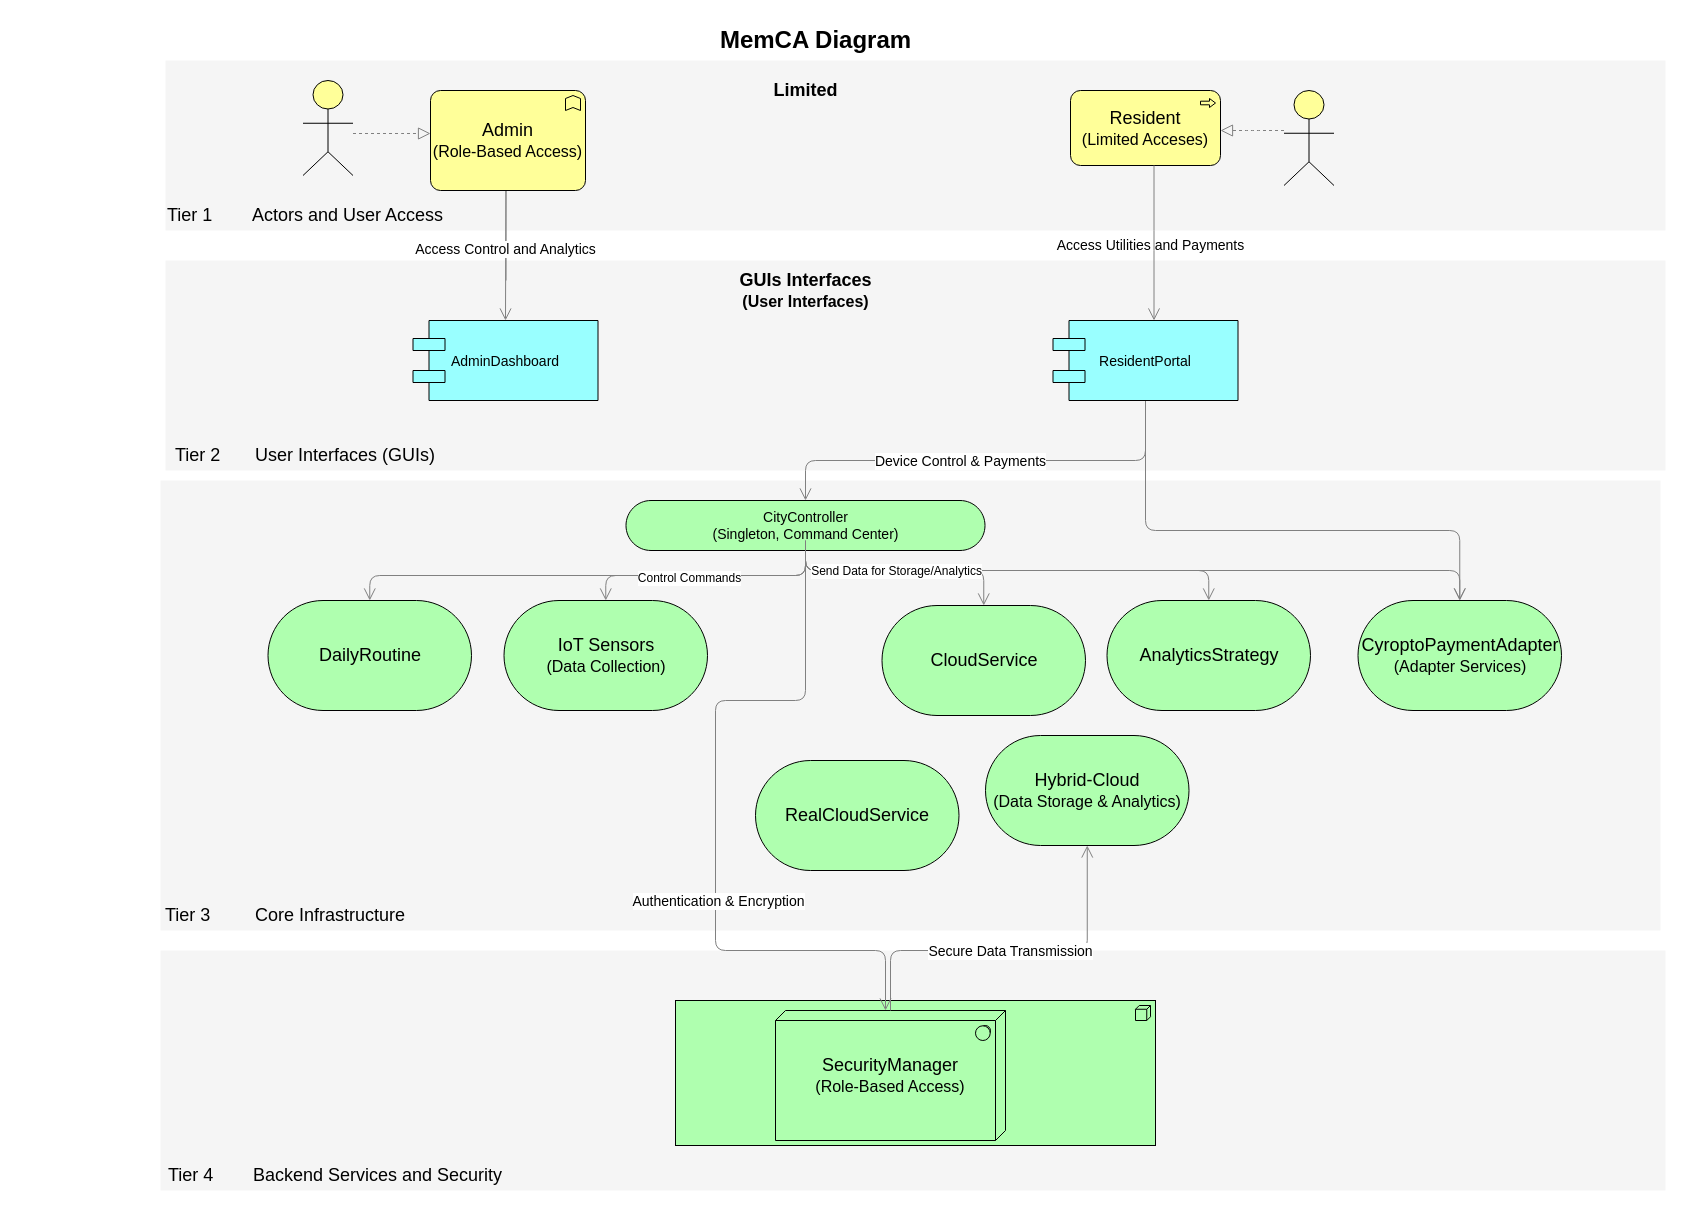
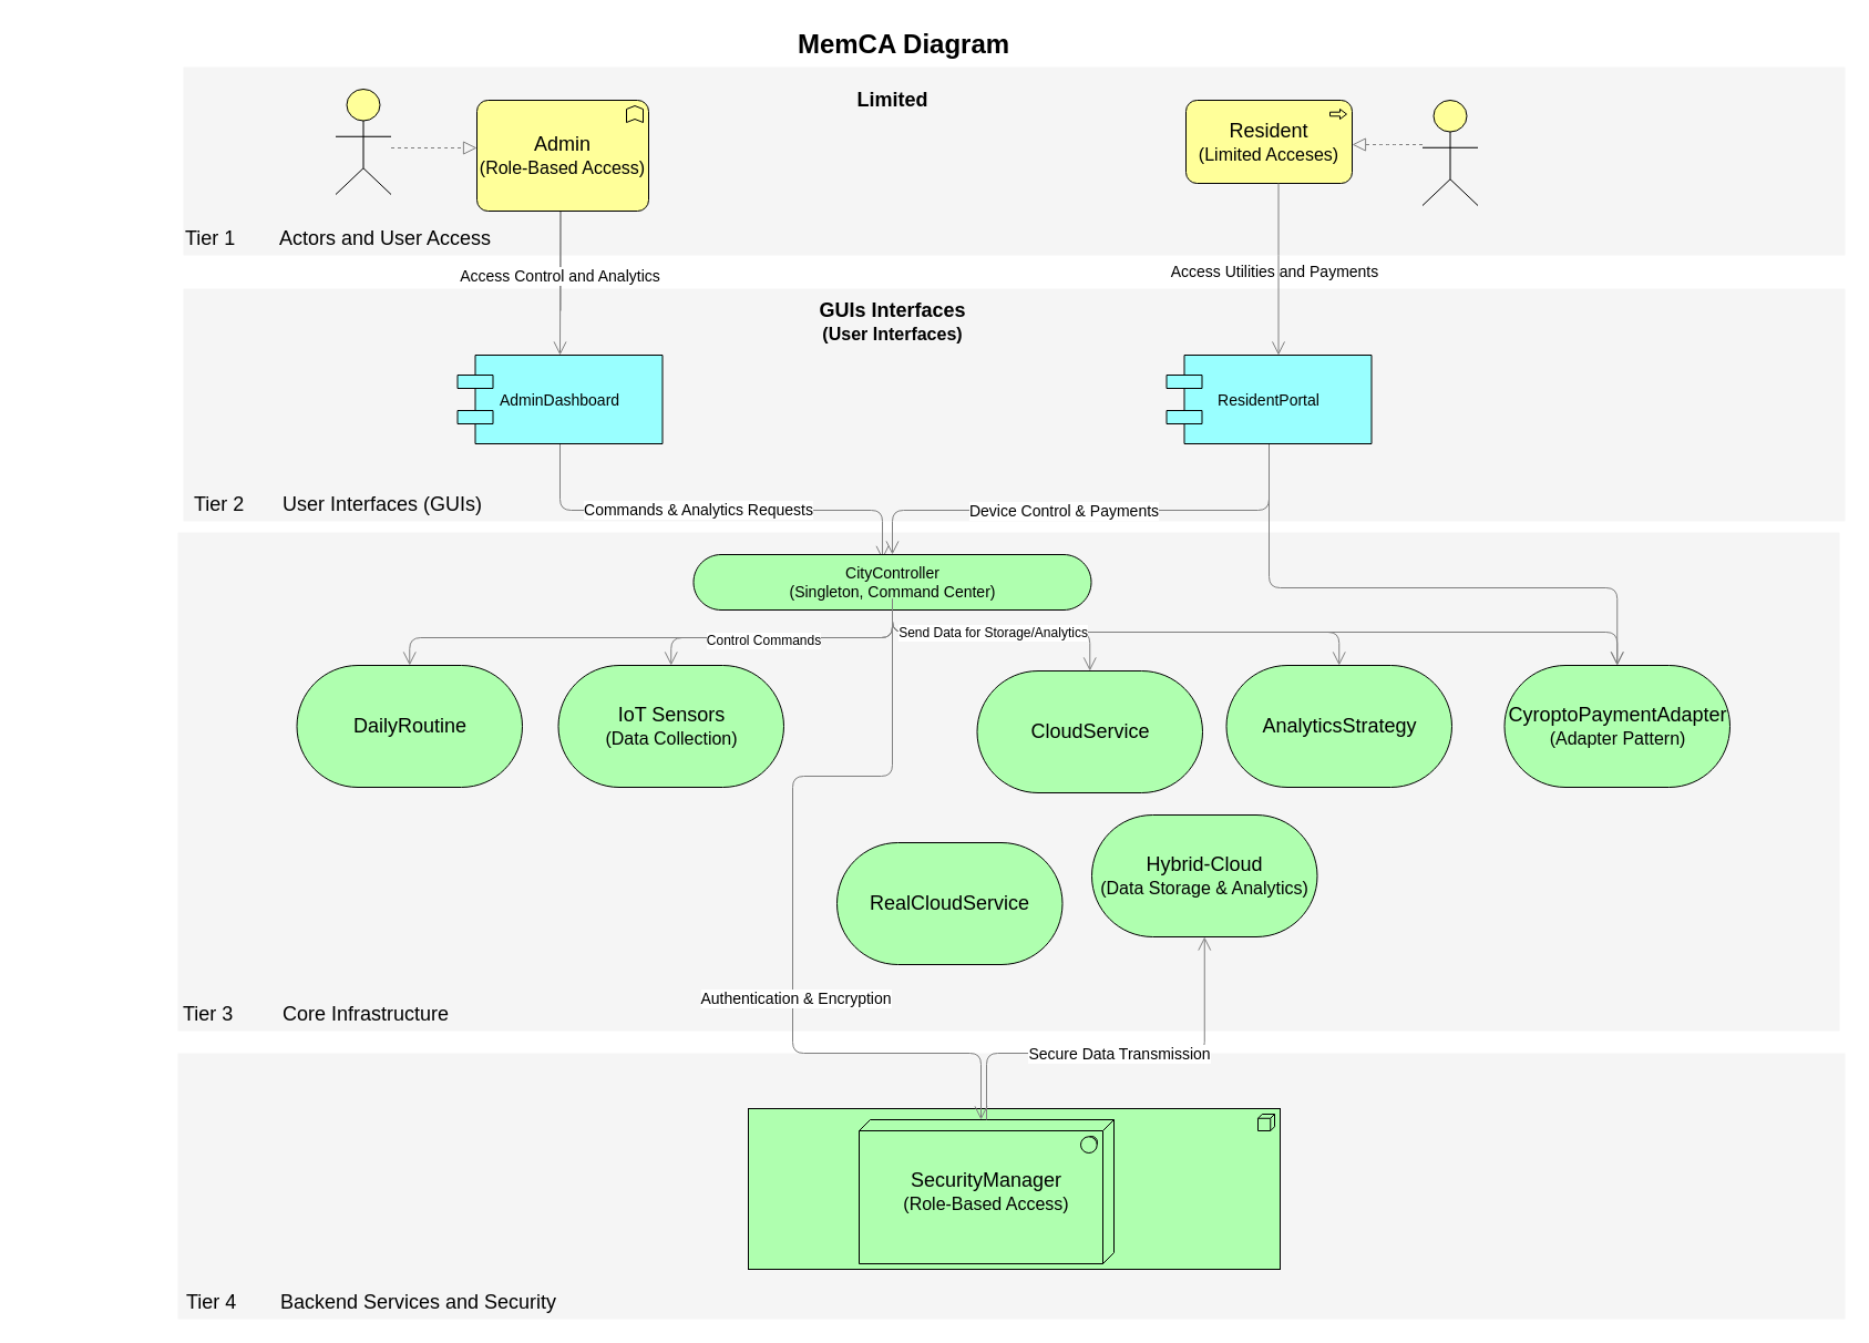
+ <mxCell id="10" style="edgeStyle=elbowEdgeStyle;rounded=1;elbow=vertical;html=1;startSize=10;endArrow=open;endFill=0;endSize=10;jettySize=auto;orthogonalLoop=1;strokeColor=#808080;fontSize=14;exitX=0.5;exitY=1;exitDx=0;exitDy=0;entryX=0.475;entryY=0.088;entryDx=0;entryDy=0;entryPerimeter=0;" parent="1" source="15" target="12" edge="1"><mxGeometry relative="1" as="geometry"><Array as="points"><mxPoint x="672.5" y="460" /></Array></mxGeometry></mxCell>
+ <mxCell id="11" value="&lt;font style=&quot;font-size: 14px;&quot;&gt;Commands &amp;amp; Analytics Requests&lt;/font&gt;" style="edgeLabel;html=1;align=center;verticalAlign=middle;resizable=0;points=[];" vertex="1" connectable="0" parent="10"><mxGeometry x="-0.19" y="1" relative="1" as="geometry"><mxPoint x="24" as="offset" /></mxGeometry></mxCell>
- <mxCell id="46" value="&lt;font style=&quot;font-size: 18px;&quot;&gt;CyroptoPaymentAdapter&lt;/font&gt;&lt;div&gt;&lt;font size=&quot;3&quot;&gt;(Adapter Services)&lt;/font&gt;&lt;/div&gt;" style="html=1;whiteSpace=wrap;fillColor=#AFFFAF;shape=mxgraph.archimate3.service;fontSize=14;" vertex="1" parent="1"><mxGeometry x="1357.5" y="600" width="203.5" height="110" as="geometry" /></mxCell>
+ <mxCell id="46" value="&lt;font style=&quot;font-size: 18px;&quot;&gt;CyroptoPaymentAdapter&lt;/font&gt;&lt;div&gt;&lt;font size=&quot;3&quot;&gt;(Adapter Pattern)&lt;/font&gt;&lt;/div&gt;" style="html=1;whiteSpace=wrap;fillColor=#AFFFAF;shape=mxgraph.archimate3.service;fontSize=14;" vertex="1" parent="1"><mxGeometry x="1357.5" y="600" width="203.5" height="110" as="geometry" /></mxCell>
